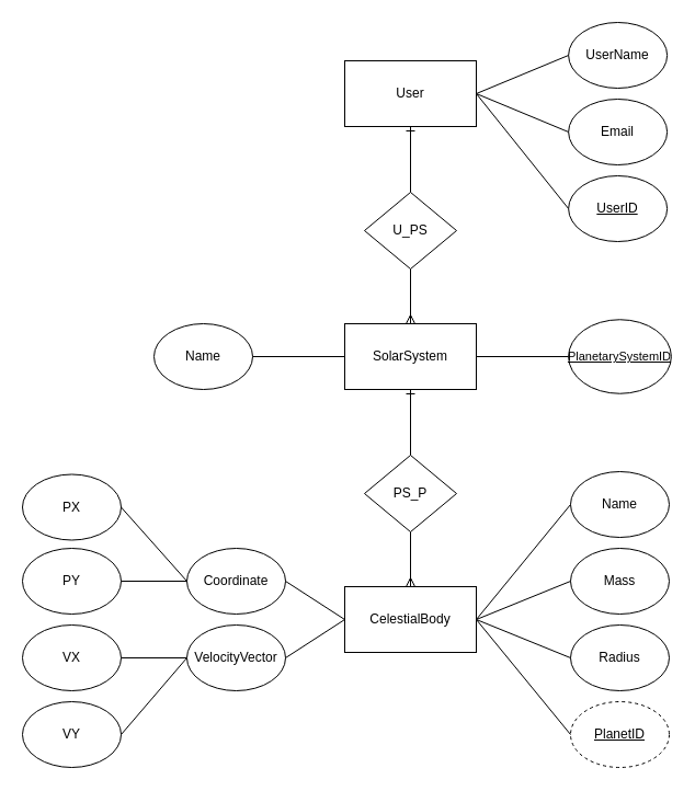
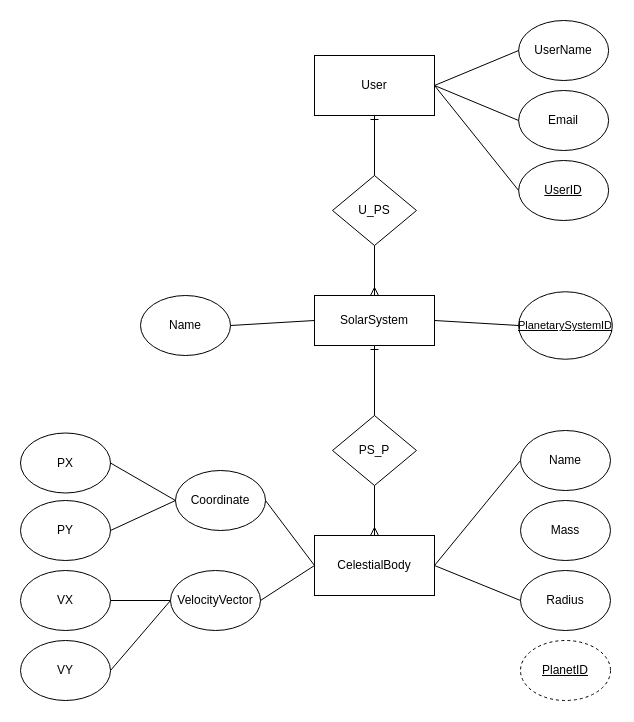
- <mxCell id="3" value="SolarSystem" style="rounded=0;whiteSpace=wrap;html=1;" parent="1" vertex="1"><mxGeometry x="314" y="295" width="120" height="60" as="geometry" /></mxCell>
+ <mxCell id="3" value="SolarSystem" style="rounded=0;whiteSpace=wrap;html=1;" parent="1" vertex="1"><mxGeometry x="314" y="295" width="120" height="50" as="geometry" /></mxCell>
- <mxCell id="12" value="Coordinate" style="ellipse;whiteSpace=wrap;html=1;" parent="1" vertex="1"><mxGeometry x="170" y="500" width="90" height="60" as="geometry" /></mxCell>
+ <mxCell id="12" value="Coordinate" style="ellipse;whiteSpace=wrap;html=1;" parent="1" vertex="1"><mxGeometry x="175" y="470" width="90" height="60" as="geometry" /></mxCell>
- <mxCell id="22" value="" style="endArrow=none;html=1;rounded=0;entryX=0;entryY=0.5;entryDx=0;entryDy=0;exitX=1;exitY=0.5;exitDx=0;exitDy=0;" parent="1" source="4" target="10" edge="1"><mxGeometry width="50" height="50" relative="1" as="geometry"><mxPoint x="350" y="455" as="sourcePoint" /><mxPoint x="400" y="405" as="targetPoint" /></mxGeometry></mxCell>
- <mxCell id="26" value="" style="endArrow=none;html=1;rounded=0;entryX=0;entryY=0.5;entryDx=0;entryDy=0;exitX=1;exitY=0.5;exitDx=0;exitDy=0;" parent="1" source="4" target="25" edge="1"><mxGeometry width="50" height="50" relative="1" as="geometry"><mxPoint x="350" y="455" as="sourcePoint" /><mxPoint x="400" y="405" as="targetPoint" /></mxGeometry></mxCell>
